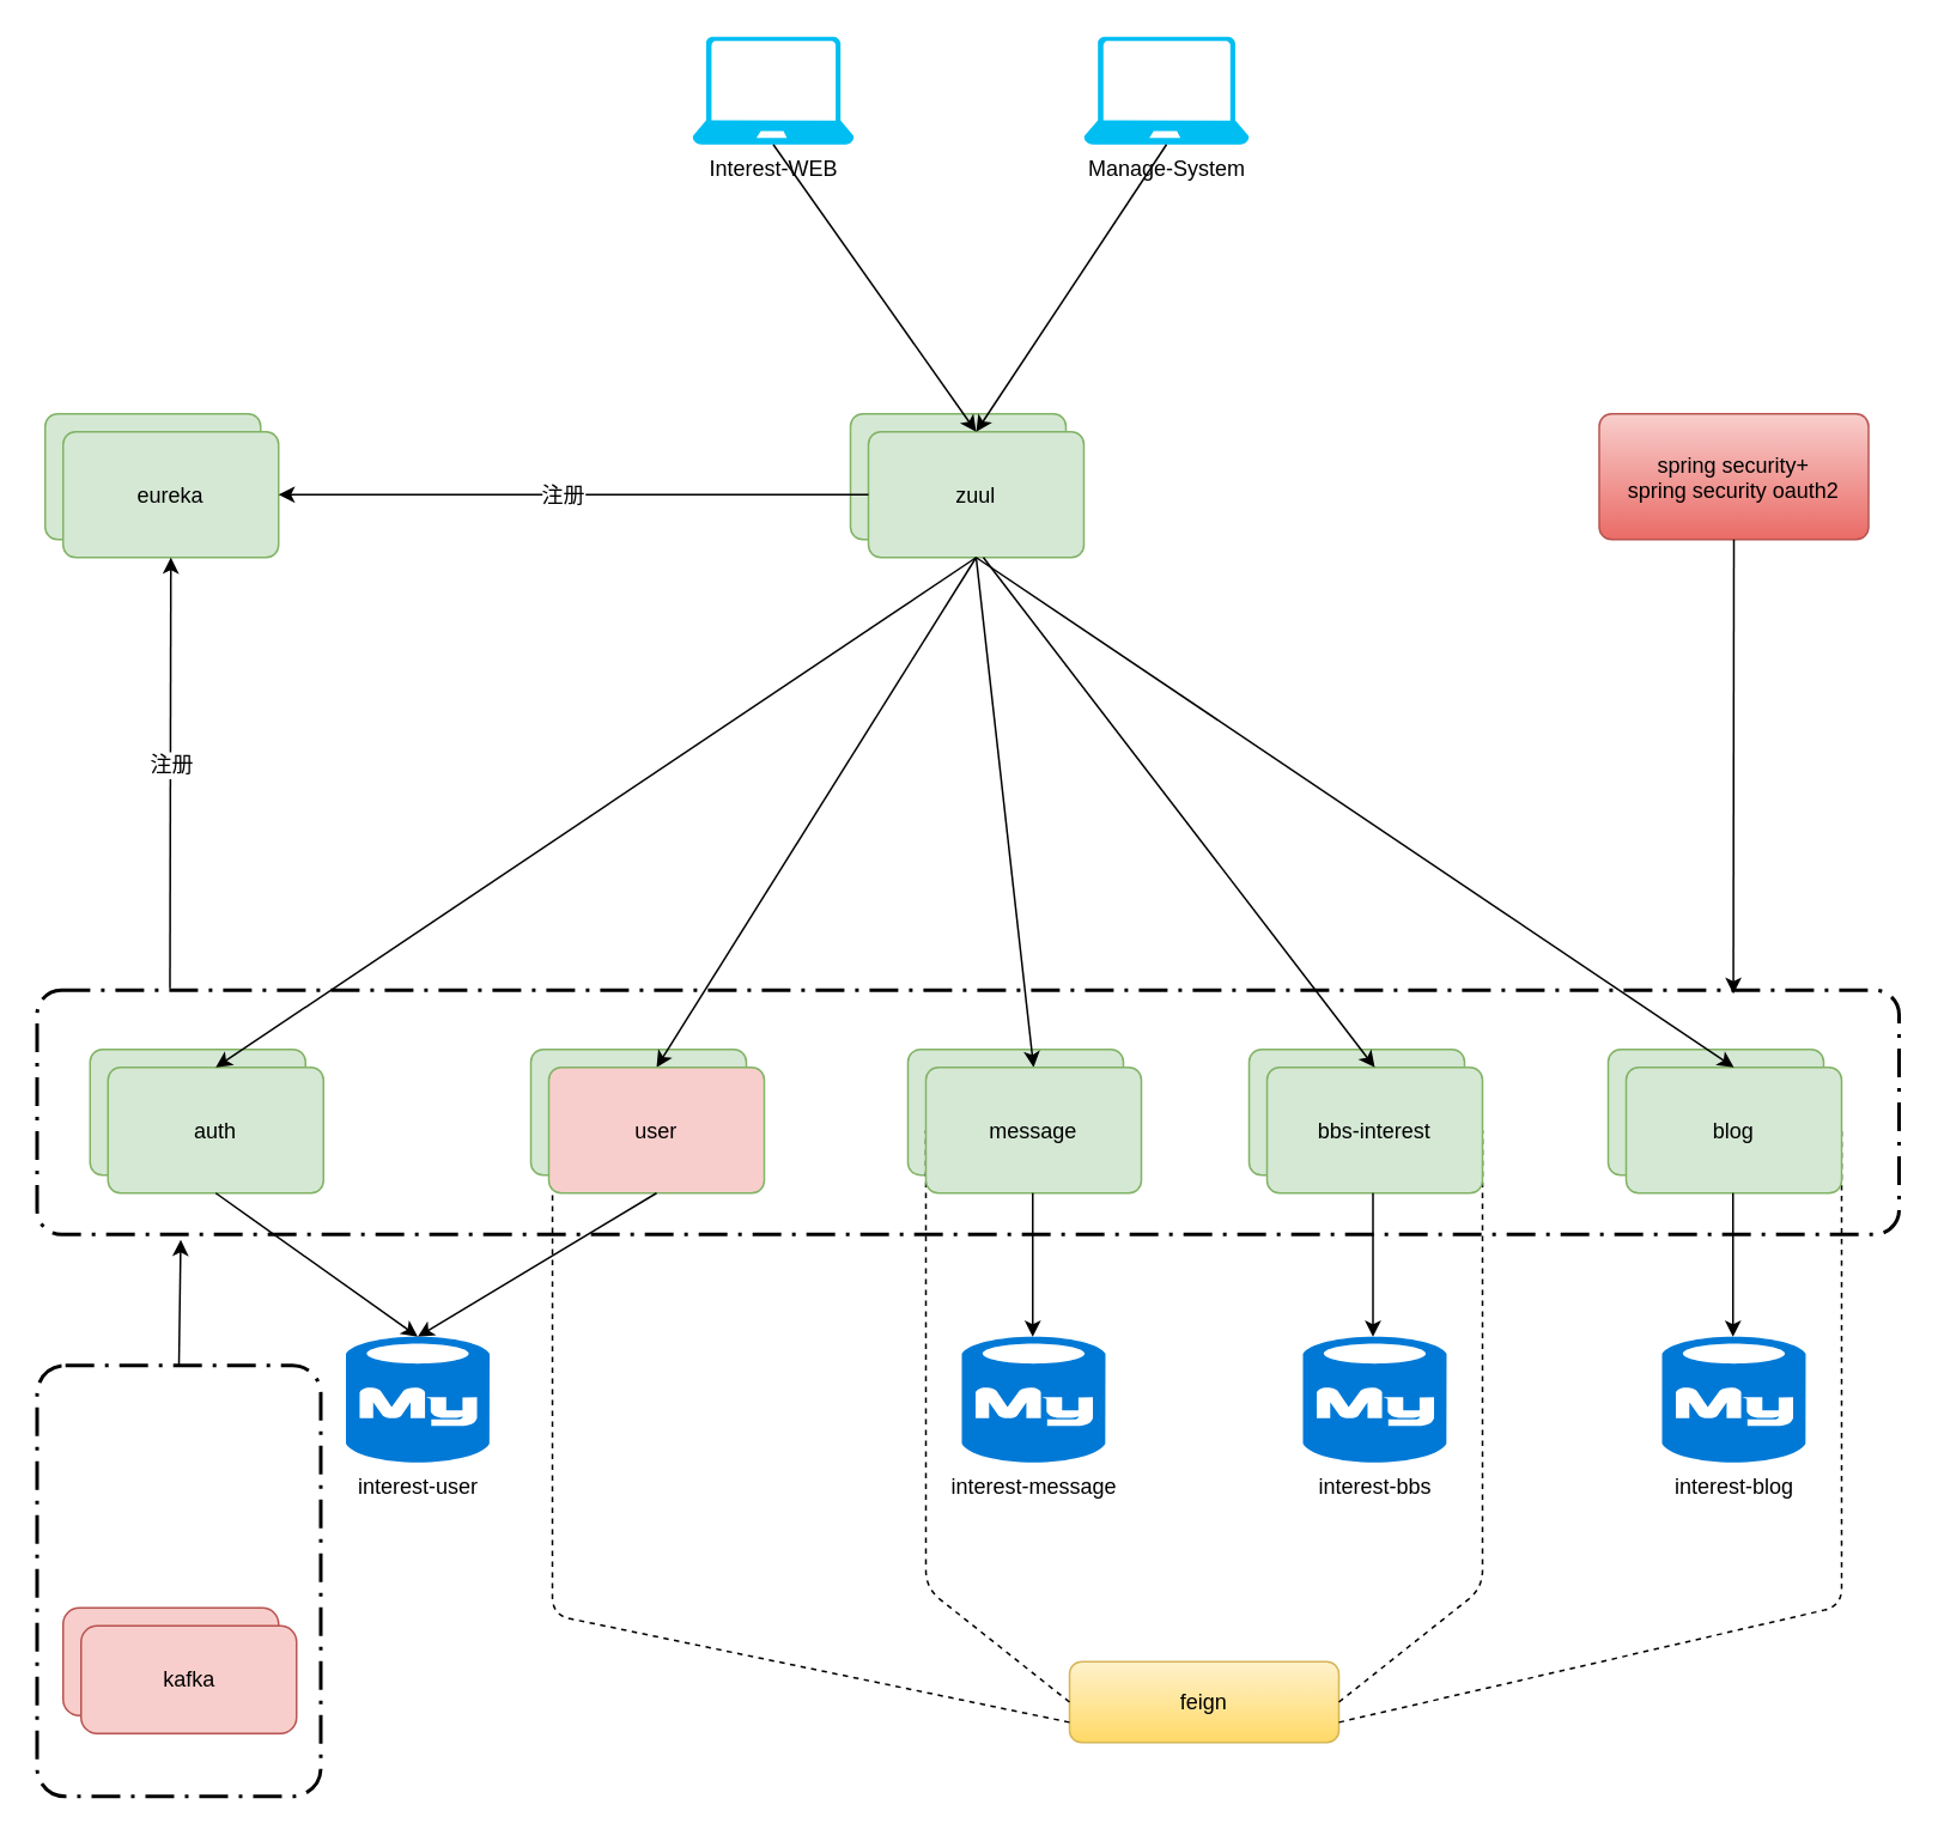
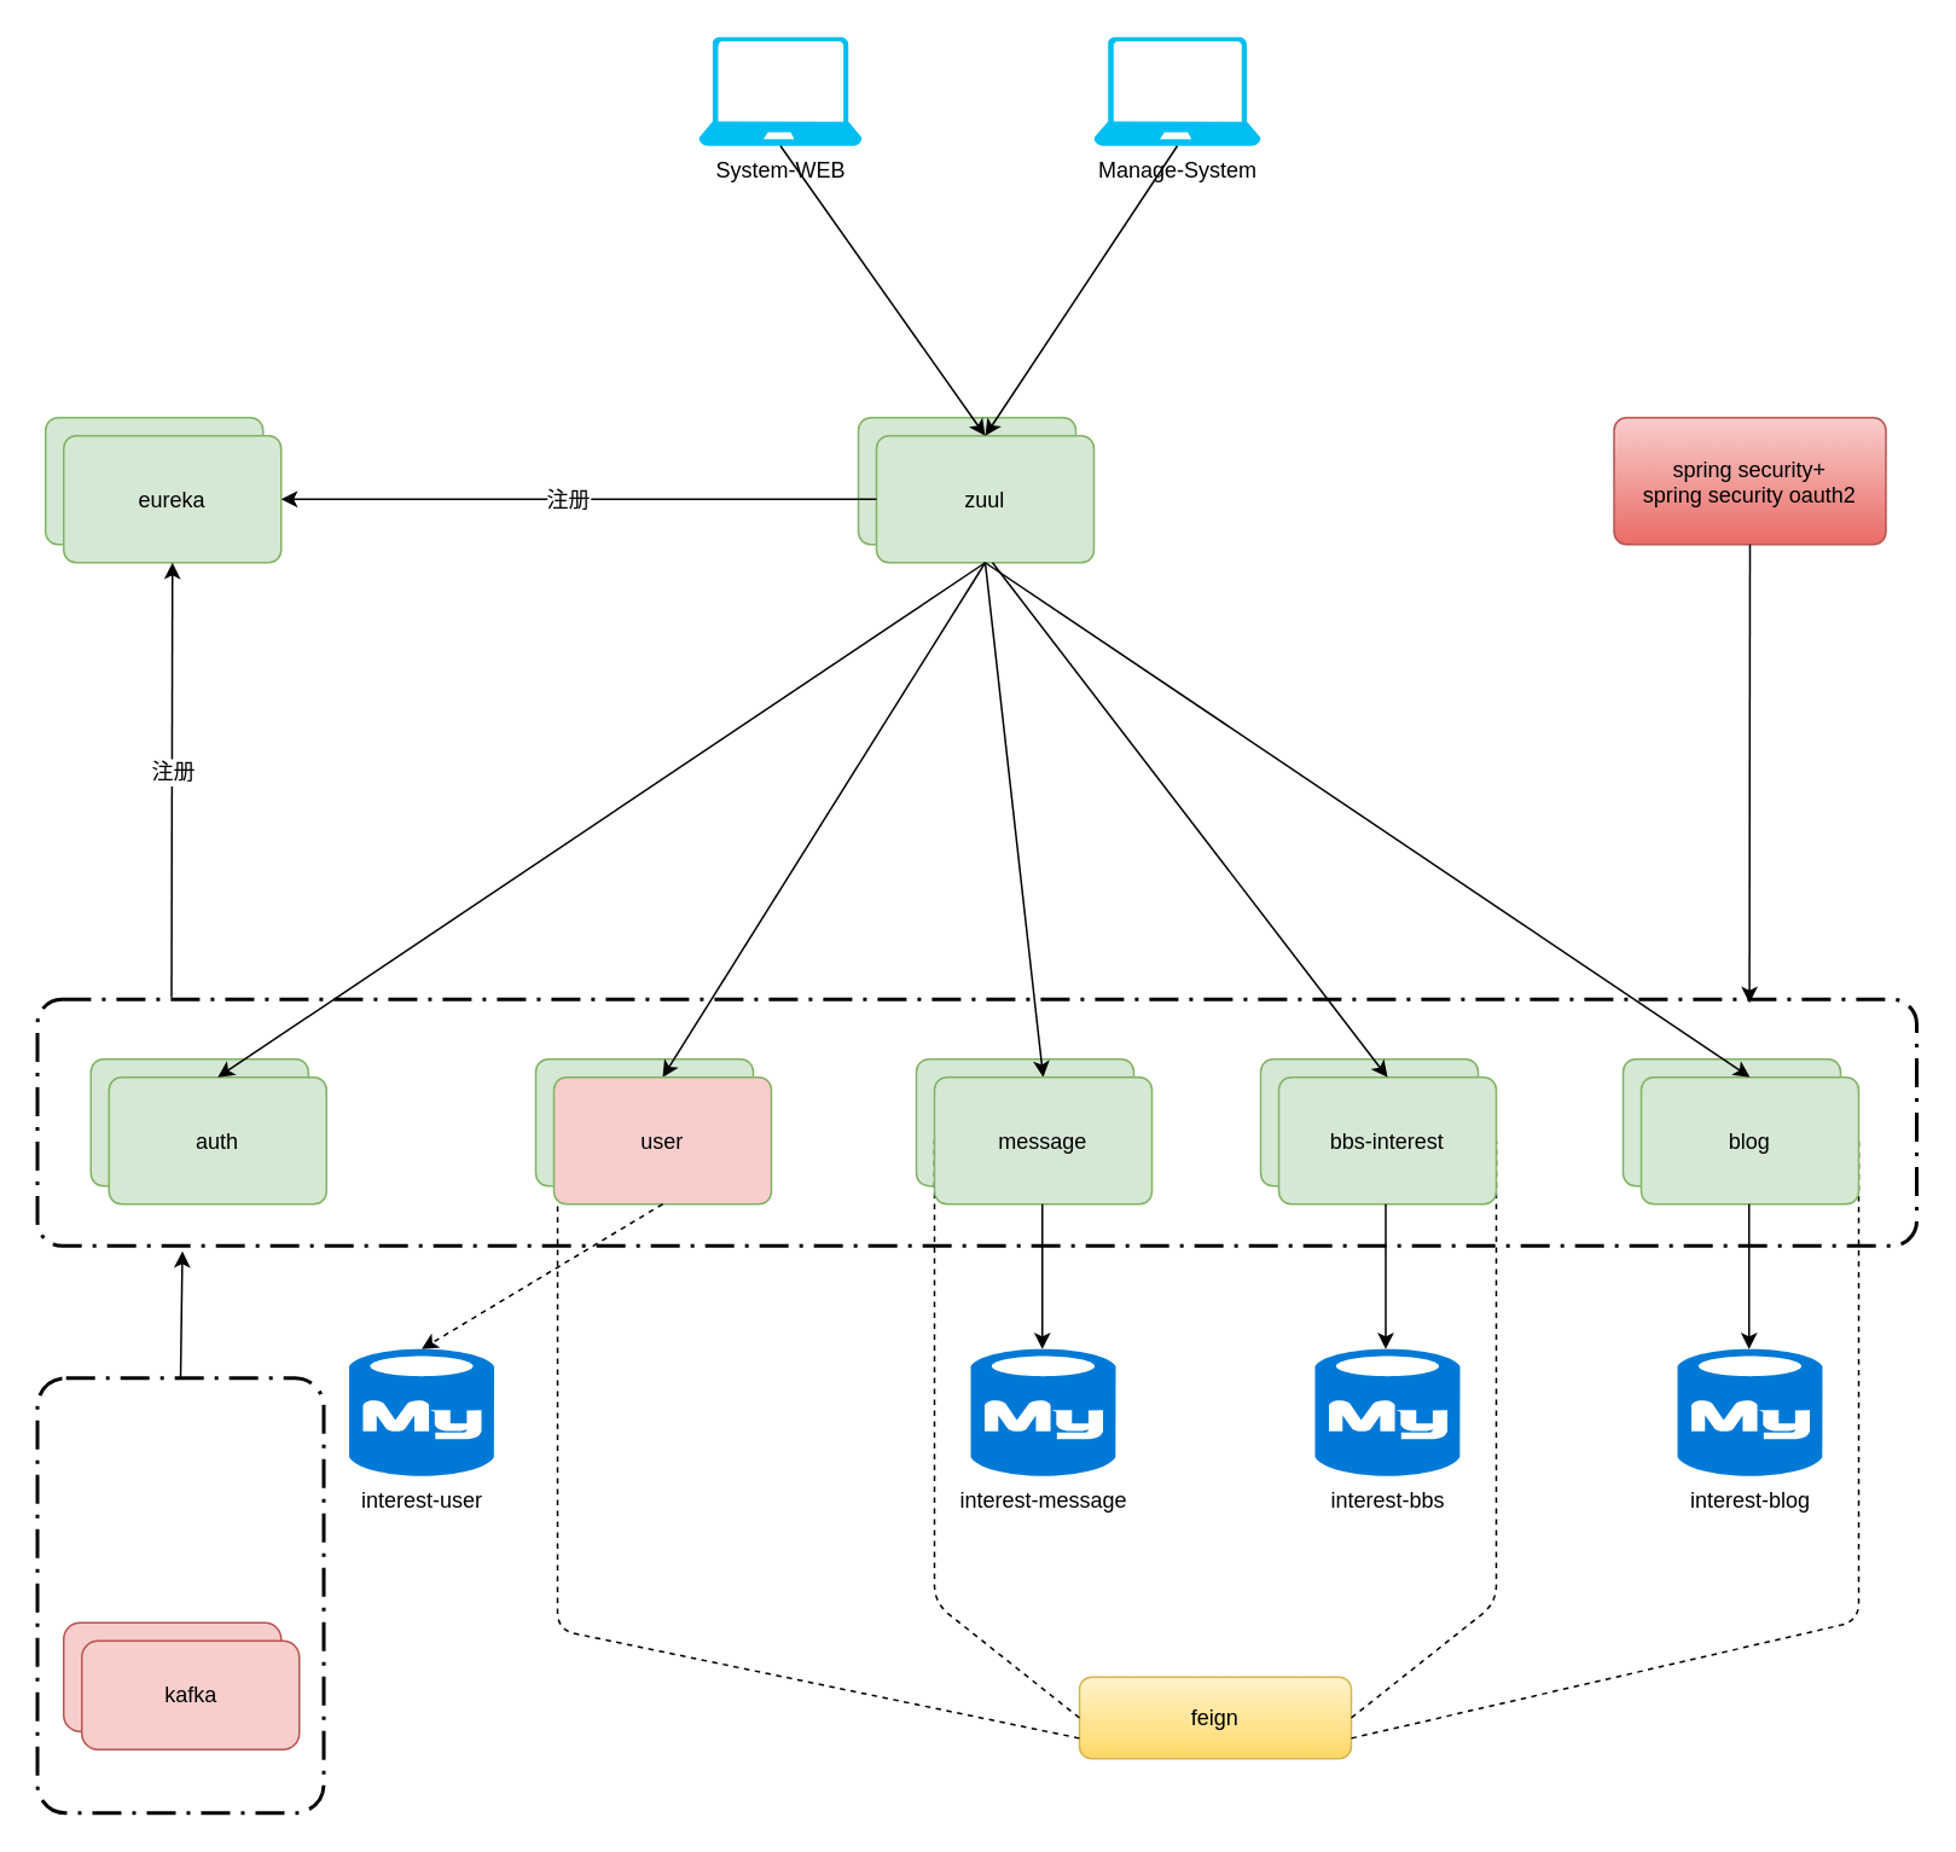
- <mxCell id="18" value="Interest-WEB" style="verticalLabelPosition=bottom;html=1;verticalAlign=top;align=center;strokeColor=none;fillColor=#00BEF2;shape=mxgraph.azure.laptop;" parent="1" vertex="1"><mxGeometry x="385" y="20" width="90" height="60" as="geometry" /></mxCell>
+ <mxCell id="18" value="System-WEB" style="verticalLabelPosition=bottom;html=1;verticalAlign=top;align=center;strokeColor=none;fillColor=#00BEF2;shape=mxgraph.azure.laptop;" parent="1" vertex="1"><mxGeometry x="385" y="20" width="90" height="60" as="geometry" /></mxCell>
- <mxCell id="39" value="" style="endArrow=classic;html=1;exitX=0.5;exitY=1;exitDx=0;exitDy=0;entryX=0.5;entryY=0;entryDx=0;entryDy=0;entryPerimeter=0;" parent="1" source="38" target="37" edge="1"><mxGeometry width="50" height="50" relative="1" as="geometry"><mxPoint x="141.5" y="664" as="sourcePoint" /><mxPoint x="141.5" y="744" as="targetPoint" /></mxGeometry></mxCell>
- <mxCell id="32" value="" style="endArrow=classic;html=1;exitX=0.5;exitY=1;exitDx=0;exitDy=0;entryX=0.5;entryY=0;entryDx=0;entryDy=0;entryPerimeter=0;" parent="1" source="28" target="37" edge="1"><mxGeometry width="50" height="50" relative="1" as="geometry"><mxPoint x="377" y="854" as="sourcePoint" /><mxPoint x="365" y="744" as="targetPoint" /></mxGeometry></mxCell>
+ <mxCell id="32" value="" style="endArrow=classic;html=1;exitX=0.5;exitY=1;exitDx=0;exitDy=0;entryX=0.5;entryY=0;entryDx=0;entryDy=0;entryPerimeter=0;dashed=1;" parent="1" source="28" target="37" edge="1"><mxGeometry width="50" height="50" relative="1" as="geometry"><mxPoint x="377" y="854" as="sourcePoint" /><mxPoint x="365" y="744" as="targetPoint" /></mxGeometry></mxCell>
